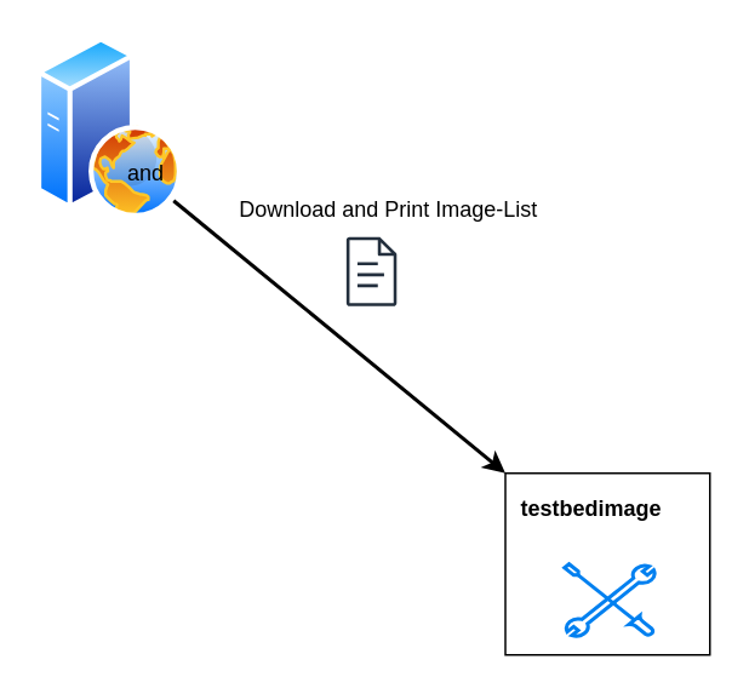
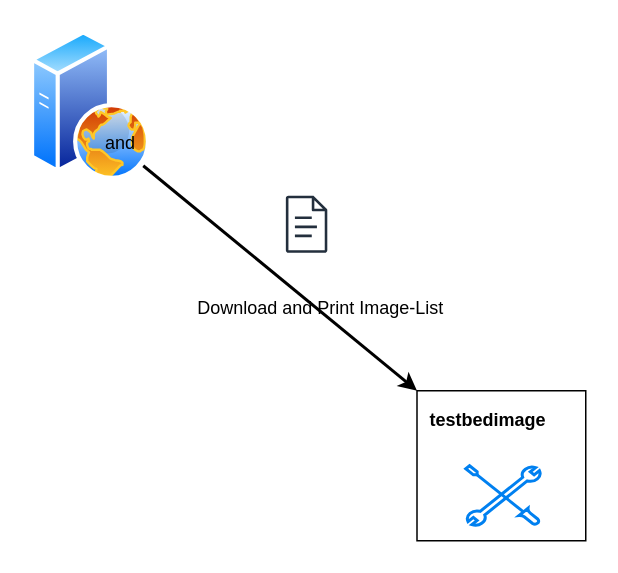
- <mxCell id="8" value="Download and Print Image-List" style="text;strokeColor=none;align=center;fillColor=none;html=1;verticalAlign=middle;whiteSpace=wrap;rounded=0;" vertex="1" parent="1"><mxGeometry x="121.93" y="100" width="183.07" height="30" as="geometry" /></mxCell>
+ <mxCell id="8" value="Download and Print Image-List" style="text;strokeColor=none;align=center;fillColor=none;html=1;verticalAlign=middle;whiteSpace=wrap;rounded=0;" vertex="1" parent="1"><mxGeometry x="121.93" y="190" width="183.07" height="30" as="geometry" /></mxCell>
